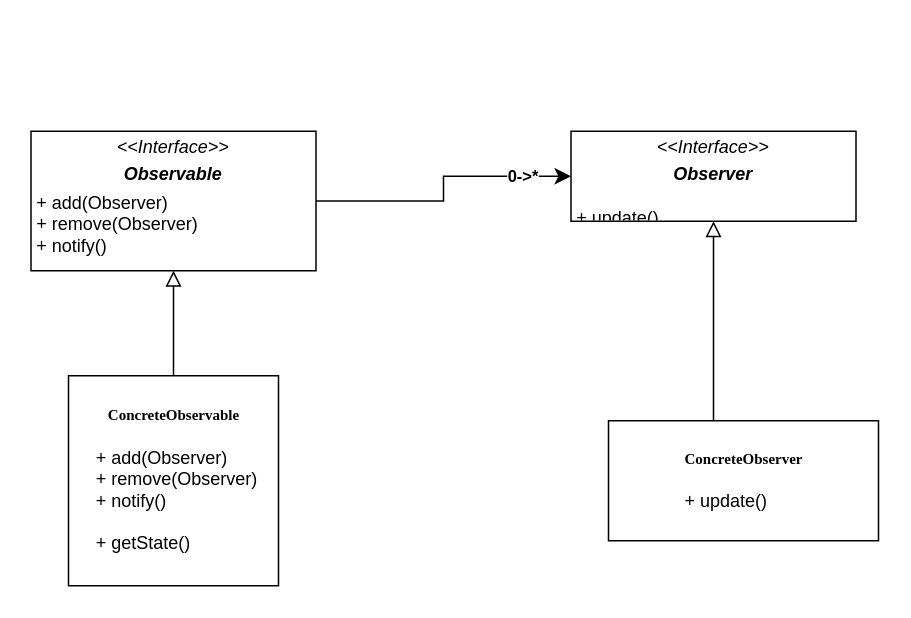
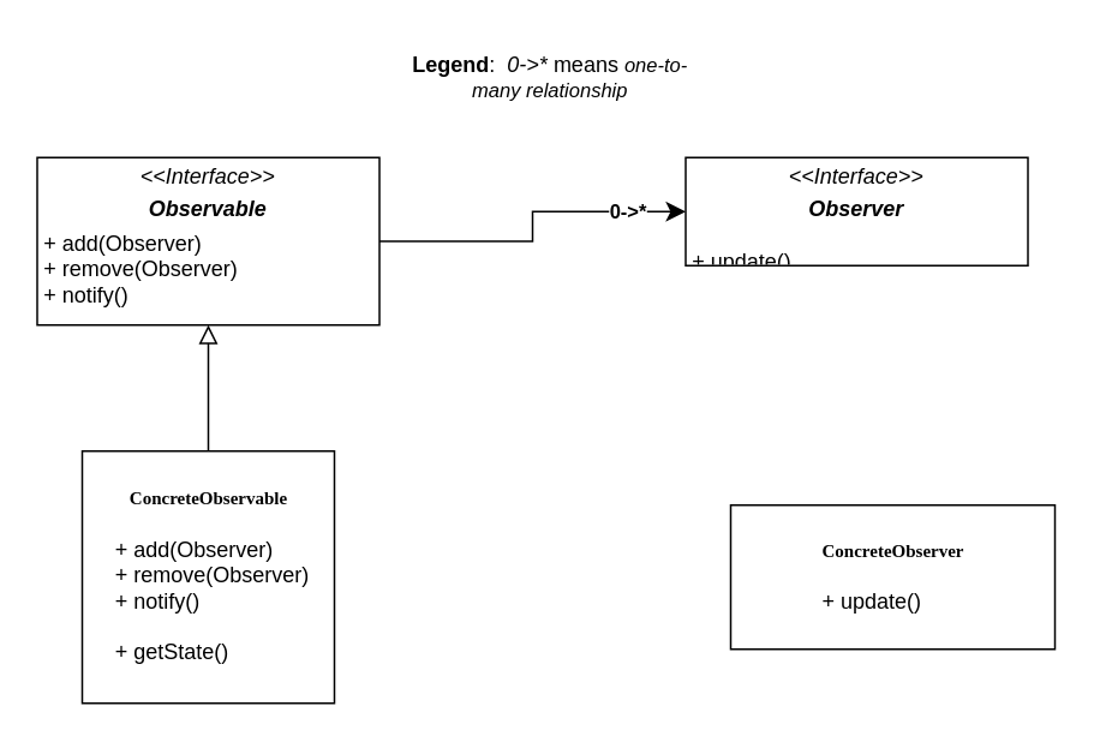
+ <mxCell id="9" value="&lt;b&gt;Legend&lt;/b&gt;:&amp;nbsp; &lt;i&gt;0-&amp;gt;*&lt;/i&gt; means&amp;nbsp;&lt;span style=&quot;font-size: 11px ; background-color: rgb(255 , 255 , 255)&quot;&gt;&lt;i&gt;one-to-many relationship&lt;/i&gt;&lt;/span&gt;&lt;br&gt;&amp;nbsp;" style="text;html=1;strokeColor=none;fillColor=none;align=center;verticalAlign=middle;whiteSpace=wrap;rounded=0;" vertex="1" parent="1"><mxGeometry x="225" y="20" width="160" height="60" as="geometry" /></mxCell>
- <mxCell id="7" value="" style="edgeStyle=orthogonalEdgeStyle;rounded=0;orthogonalLoop=1;jettySize=auto;html=1;endArrow=block;endFill=0;endSize=8;exitX=0.5;exitY=0;exitDx=0;exitDy=0;" parent="1" source="8" target="2" edge="1"><mxGeometry relative="1" as="geometry"><Array as="points"><mxPoint x="475" y="220" /><mxPoint x="475" y="220" /></Array></mxGeometry></mxCell>
